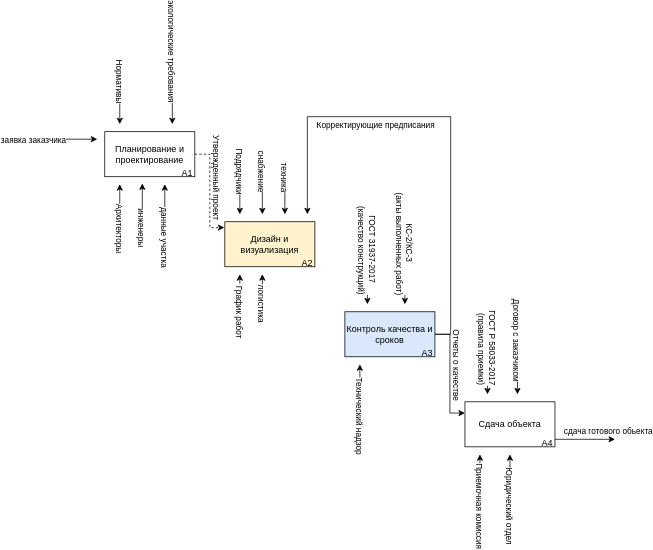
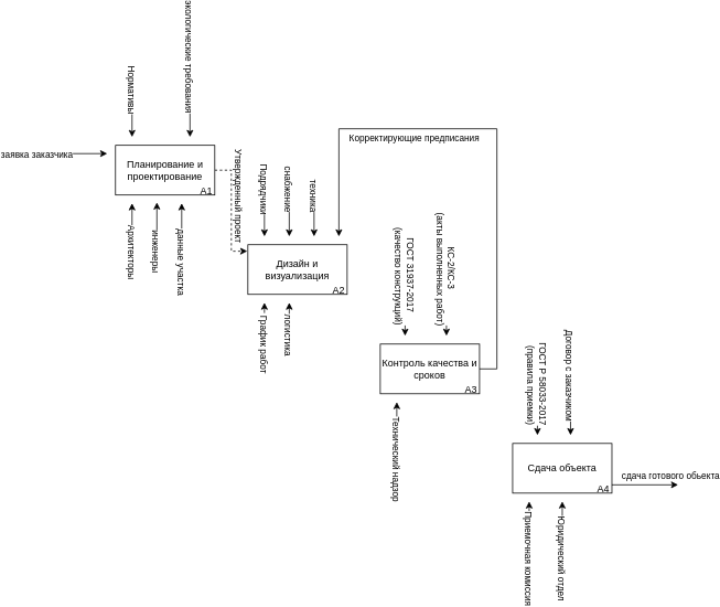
- <mxCell id="5" value="Дизайн и визуализация" style="rounded=0;whiteSpace=wrap;html=1;fillColor=#fff2cc;" parent="1" vertex="1"><mxGeometry x="240" y="200" width="120" height="60" as="geometry" /></mxCell>
+ <mxCell id="5" value="Дизайн и визуализация" style="rounded=0;whiteSpace=wrap;html=1;" parent="1" vertex="1"><mxGeometry x="240" y="200" width="120" height="60" as="geometry" /></mxCell>
- <mxCell id="10" value="Контроль качества и сроков" style="rounded=0;whiteSpace=wrap;html=1;fillColor=#dae8fc;" parent="1" vertex="1"><mxGeometry x="400" y="320" width="120" height="60" as="geometry" /></mxCell>
+ <mxCell id="10" value="Контроль качества и сроков" style="rounded=0;whiteSpace=wrap;html=1;" parent="1" vertex="1"><mxGeometry x="400" y="320" width="120" height="60" as="geometry" /></mxCell>
- <mxCell id="8" style="edgeStyle=orthogonalEdgeStyle;rounded=0;orthogonalLoop=1;jettySize=auto;html=1;entryX=0;entryY=0.25;entryDx=0;entryDy=0;" parent="1" source="10" target="26" edge="1"><mxGeometry relative="1" as="geometry" /></mxCell>
- <mxCell id="9" value="Отчеты о качестве" style="edgeLabel;html=1;align=center;verticalAlign=middle;resizable=0;points=[];rotation=90;" parent="8" vertex="1" connectable="0"><mxGeometry x="-0.584" relative="1" as="geometry"><mxPoint x="10" y="30" as="offset" /></mxGeometry></mxCell>
